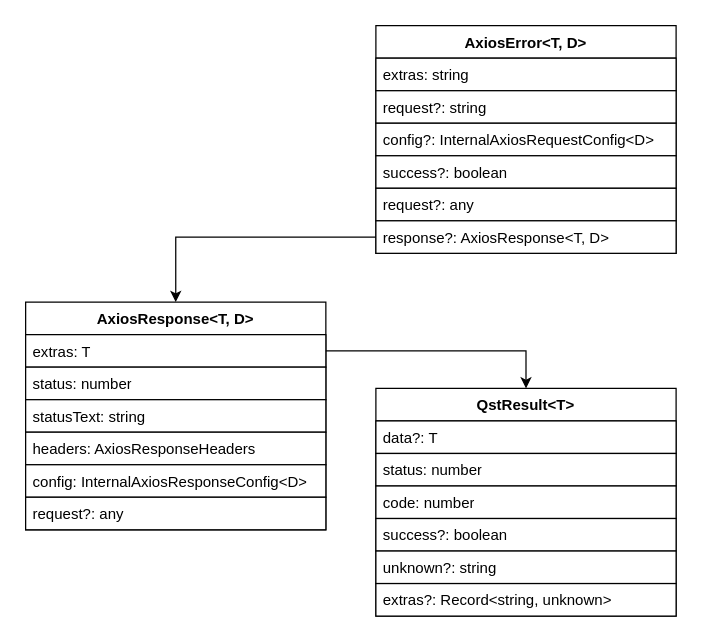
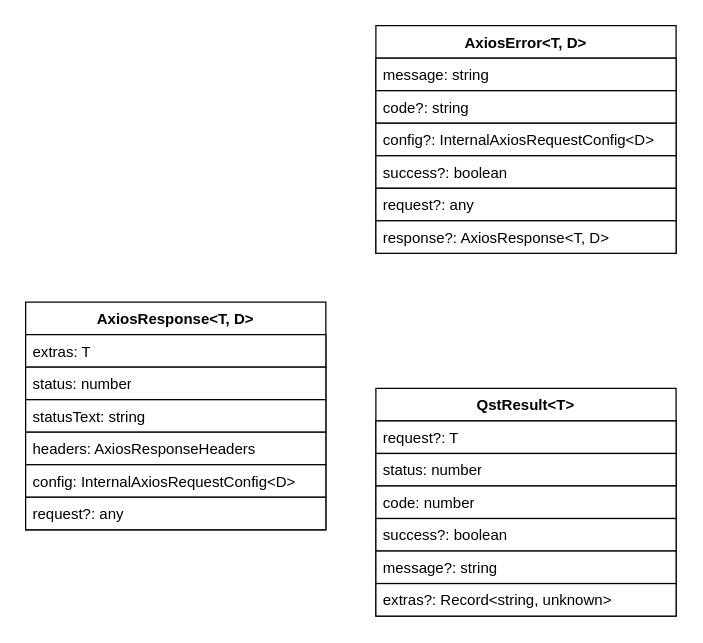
- <mxCell id="3" value="extras: string" style="text;strokeColor=default;fillColor=default;align=left;verticalAlign=top;spacingLeft=4;spacingRight=4;overflow=hidden;rotatable=0;points=[[0,0.5],[1,0.5]];portConstraint=eastwest;whiteSpace=wrap;html=1;" parent="2" vertex="1"><mxGeometry y="26" width="240" height="26" as="geometry" /></mxCell>
+ <mxCell id="3" value="message: string" style="text;strokeColor=default;fillColor=default;align=left;verticalAlign=top;spacingLeft=4;spacingRight=4;overflow=hidden;rotatable=0;points=[[0,0.5],[1,0.5]];portConstraint=eastwest;whiteSpace=wrap;html=1;" parent="2" vertex="1"><mxGeometry y="26" width="240" height="26" as="geometry" /></mxCell>
- <mxCell id="4" value="request?: string" style="text;strokeColor=default;fillColor=default;align=left;verticalAlign=top;spacingLeft=4;spacingRight=4;overflow=hidden;rotatable=0;points=[[0,0.5],[1,0.5]];portConstraint=eastwest;whiteSpace=wrap;html=1;" parent="2" vertex="1"><mxGeometry y="52" width="240" height="26" as="geometry" /></mxCell>
+ <mxCell id="4" value="code?: string" style="text;strokeColor=default;fillColor=default;align=left;verticalAlign=top;spacingLeft=4;spacingRight=4;overflow=hidden;rotatable=0;points=[[0,0.5],[1,0.5]];portConstraint=eastwest;whiteSpace=wrap;html=1;" parent="2" vertex="1"><mxGeometry y="52" width="240" height="26" as="geometry" /></mxCell>
- <mxCell id="24" style="edgeStyle=orthogonalEdgeStyle;rounded=0;orthogonalLoop=1;jettySize=auto;html=1;entryX=0.5;entryY=0;entryDx=0;entryDy=0;" parent="1" source="8" target="9" edge="1"><mxGeometry relative="1" as="geometry" /></mxCell>
- <mxCell id="23" style="edgeStyle=orthogonalEdgeStyle;rounded=0;orthogonalLoop=1;jettySize=auto;html=1;entryX=0.5;entryY=0;entryDx=0;entryDy=0;" parent="1" source="10" target="16" edge="1"><mxGeometry relative="1" as="geometry" /></mxCell>
- <mxCell id="17" value="data?: T" style="text;strokeColor=default;fillColor=default;align=left;verticalAlign=top;spacingLeft=4;spacingRight=4;overflow=hidden;rotatable=0;points=[[0,0.5],[1,0.5]];portConstraint=eastwest;whiteSpace=wrap;html=1;" parent="16" vertex="1"><mxGeometry y="26" width="240" height="26" as="geometry" /></mxCell>
+ <mxCell id="17" value="request?: T" style="text;strokeColor=default;fillColor=default;align=left;verticalAlign=top;spacingLeft=4;spacingRight=4;overflow=hidden;rotatable=0;points=[[0,0.5],[1,0.5]];portConstraint=eastwest;whiteSpace=wrap;html=1;" parent="16" vertex="1"><mxGeometry y="26" width="240" height="26" as="geometry" /></mxCell>
- <mxCell id="14" value="config: InternalAxiosResponseConfig&amp;lt;D&amp;gt;" style="text;strokeColor=default;fillColor=default;align=left;verticalAlign=top;spacingLeft=4;spacingRight=4;overflow=hidden;rotatable=0;points=[[0,0.5],[1,0.5]];portConstraint=eastwest;whiteSpace=wrap;html=1;" parent="9" vertex="1"><mxGeometry y="130" width="240" height="26" as="geometry" /></mxCell>
+ <mxCell id="14" value="config: InternalAxiosRequestConfig&amp;lt;D&amp;gt;" style="text;strokeColor=default;fillColor=default;align=left;verticalAlign=top;spacingLeft=4;spacingRight=4;overflow=hidden;rotatable=0;points=[[0,0.5],[1,0.5]];portConstraint=eastwest;whiteSpace=wrap;html=1;" parent="9" vertex="1"><mxGeometry y="130" width="240" height="26" as="geometry" /></mxCell>
- <mxCell id="21" value="unknown?: string" style="text;strokeColor=default;fillColor=default;align=left;verticalAlign=top;spacingLeft=4;spacingRight=4;overflow=hidden;rotatable=0;points=[[0,0.5],[1,0.5]];portConstraint=eastwest;whiteSpace=wrap;html=1;" parent="16" vertex="1"><mxGeometry y="130" width="240" height="26" as="geometry" /></mxCell>
+ <mxCell id="21" value="message?: string" style="text;strokeColor=default;fillColor=default;align=left;verticalAlign=top;spacingLeft=4;spacingRight=4;overflow=hidden;rotatable=0;points=[[0,0.5],[1,0.5]];portConstraint=eastwest;whiteSpace=wrap;html=1;" parent="16" vertex="1"><mxGeometry y="130" width="240" height="26" as="geometry" /></mxCell>
